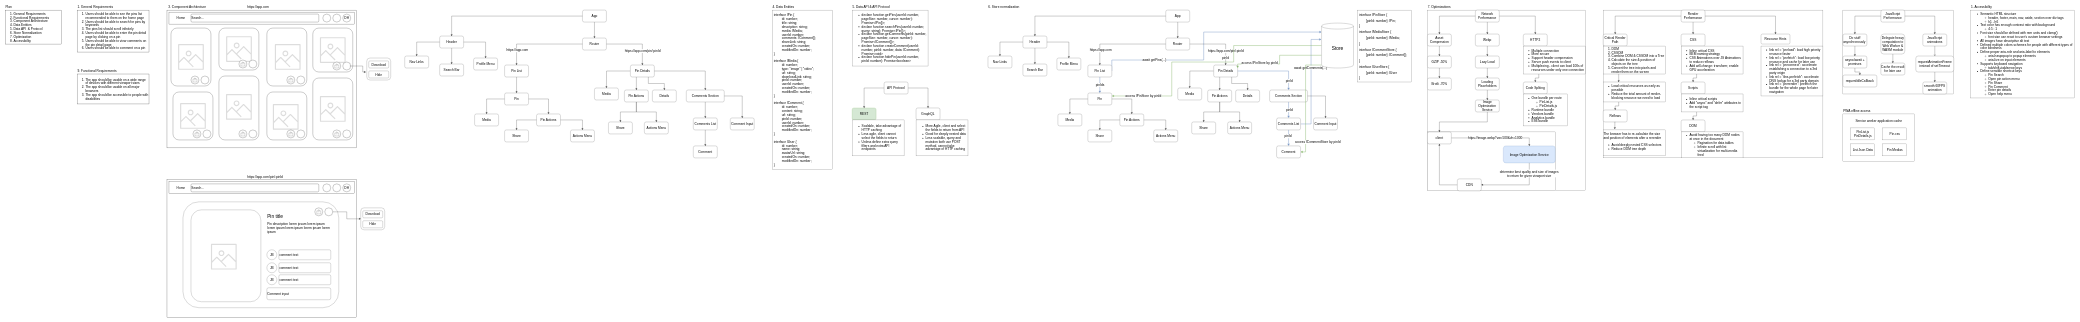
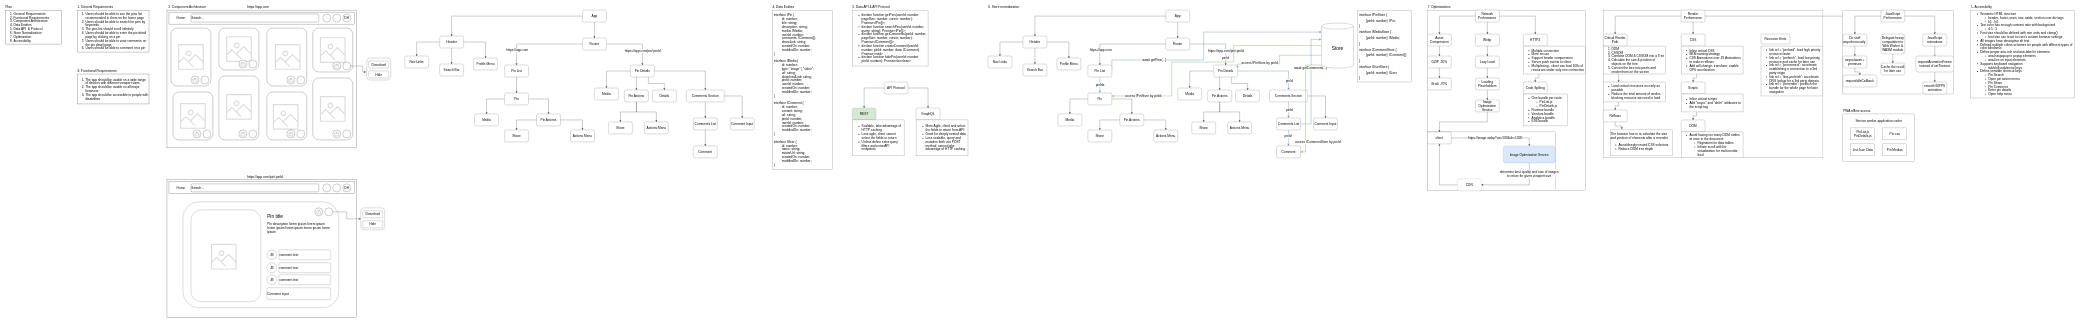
- <mxCell id="138" value="" style="edgeStyle=orthogonalEdgeStyle;rounded=0;orthogonalLoop=1;jettySize=auto;html=1;fontSize=16;strokeWidth=1;fontColor=#000000;" edge="1" parent="117" source="118" target="137"><mxGeometry relative="1" as="geometry" /></mxCell>
+ <mxCell id="138" value="" style="edgeStyle=orthogonalEdgeStyle;rounded=0;orthogonalLoop=1;jettySize=auto;html=1;fontSize=16;strokeWidth=1;fontColor=#000000;" edge="1" parent="117" source="118" target="150"><mxGeometry relative="1" as="geometry" /></mxCell>
- <mxCell id="126" value="&lt;div&gt;The browser has to re-calculate the size and position of elements after a rerender&lt;/div&gt;&lt;div&gt;&lt;ul&gt;&lt;li&gt;Avoid deeply nested CSS selectors&lt;/li&gt;&lt;li&gt;Reduce DOM tree depth&lt;/li&gt;&lt;/ul&gt;&lt;/div&gt;" style="rounded=0;whiteSpace=wrap;html=1;fontSize=16;align=left;fontColor=#000000;strokeColor=#4D4D4D;strokeWidth=1;fillColor=#fff;" vertex="1" parent="117"><mxGeometry y="600" width="310" height="130" as="geometry" /></mxCell>
+ <mxCell id="126" value="&lt;div&gt;The browser has to re-calculate the size and position of elements after a rerender&lt;/div&gt;&lt;div&gt;&lt;ul&gt;&lt;li&gt;Avoid deeply nested CSS selectors&lt;/li&gt;&lt;li&gt;Reduce DOM tree depth&lt;/li&gt;&lt;/ul&gt;&lt;/div&gt;" style="rounded=0;whiteSpace=wrap;html=1;fontSize=16;align=left;fontColor=#000000;strokeColor=#4D4D4D;strokeWidth=1;fillColor=#fff;" vertex="1" parent="117"><mxGeometry x="35" y="600" width="310" height="130" as="geometry" /></mxCell>
- <mxCell id="113" value="CDN" style="whiteSpace=wrap;html=1;fontSize=16;rounded=1;fontColor=#000000;strokeColor=#4D4D4D;strokeWidth=1;fillColor=#fff;" vertex="1" parent="107"><mxGeometry x="150" y="235" width="120" height="60" as="geometry" /></mxCell>
+ <mxCell id="113" value="CDN" style="whiteSpace=wrap;html=1;fontSize=16;rounded=1;fontColor=#000000;strokeColor=#4D4D4D;strokeWidth=1;fillColor=#fff;dashed=1;" vertex="1" parent="107"><mxGeometry x="150" y="235" width="120" height="60" as="geometry" /></mxCell>
